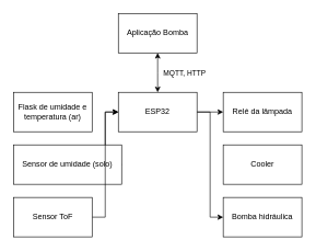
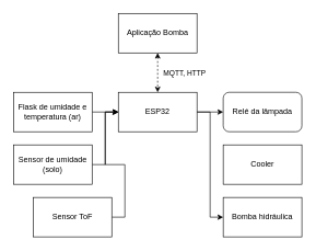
- <mxCell id="5" value="" style="edgeStyle=orthogonalEdgeStyle;rounded=0;orthogonalLoop=1;jettySize=auto;html=1;startArrow=classic;startFill=1;" edge="1" parent="1" source="7" target="4"><mxGeometry relative="1" as="geometry"><Array as="points"><mxPoint x="240" y="110" /><mxPoint x="240" y="110" /></Array></mxGeometry></mxCell>
+ <mxCell id="5" value="" style="edgeStyle=orthogonalEdgeStyle;rounded=0;orthogonalLoop=1;jettySize=auto;html=1;startArrow=classic;startFill=1;dashed=1;" edge="1" parent="1" source="7" target="4"><mxGeometry relative="1" as="geometry"><Array as="points"><mxPoint x="240" y="110" /><mxPoint x="240" y="110" /></Array></mxGeometry></mxCell>
+ <mxCell id="13" style="edgeStyle=orthogonalEdgeStyle;rounded=0;orthogonalLoop=1;jettySize=auto;html=1;entryX=0;entryY=0.5;entryDx=0;entryDy=0;" edge="1" parent="1" source="14" target="4"><mxGeometry relative="1" as="geometry" /></mxCell>
- <mxCell id="9" value="Relé da lâmpada" style="rounded=0;whiteSpace=wrap;html=1;" vertex="1" parent="1"><mxGeometry x="340" y="140" width="120" height="60" as="geometry" /></mxCell>
+ <mxCell id="9" value="Relé da lâmpada" style="whiteSpace=wrap;html=1;rounded=1;" vertex="1" parent="1"><mxGeometry x="340" y="140" width="120" height="60" as="geometry" /></mxCell>
- <mxCell id="12" value="Sensor de umidade (solo)" style="rounded=0;whiteSpace=wrap;html=1;" vertex="1" parent="1"><mxGeometry x="20" y="220" width="165" height="60" as="geometry" /></mxCell>
+ <mxCell id="12" value="Sensor de umidade (solo)" style="rounded=0;whiteSpace=wrap;html=1;" vertex="1" parent="1"><mxGeometry x="20" y="220" width="120" height="60" as="geometry" /></mxCell>
- <mxCell id="16" value="Sensor ToF" style="rounded=0;whiteSpace=wrap;html=1;" vertex="1" parent="1"><mxGeometry x="20" y="300" width="120" height="60" as="geometry" /></mxCell>
+ <mxCell id="16" value="Sensor ToF" style="rounded=0;whiteSpace=wrap;html=1;" vertex="1" parent="1"><mxGeometry x="50" y="300" width="120" height="60" as="geometry" /></mxCell>
